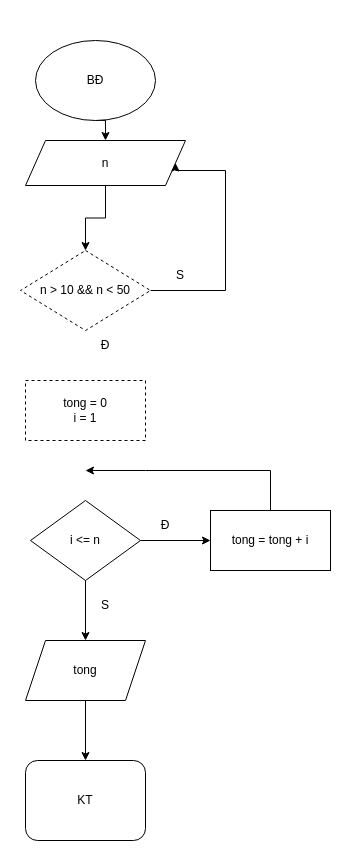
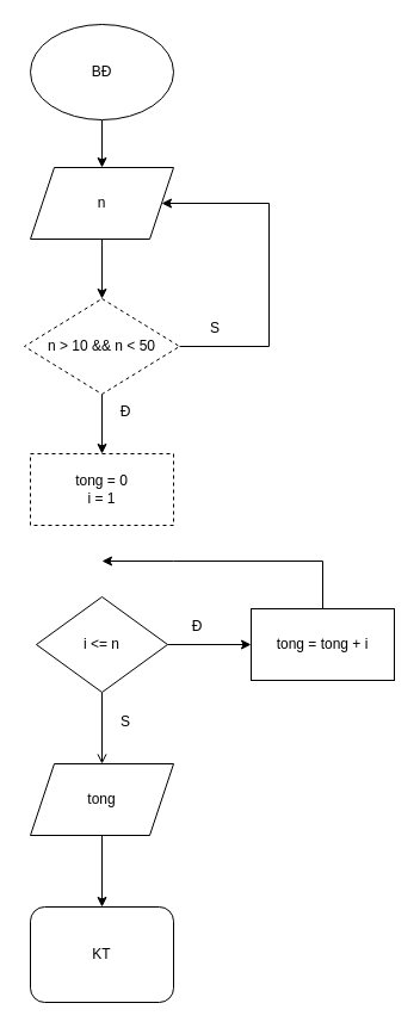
- <mxCell id="3" value="BĐ" style="ellipse;whiteSpace=wrap;html=1;" parent="1" vertex="1"><mxGeometry x="35" y="40" width="120" height="80" as="geometry" /></mxCell>
+ <mxCell id="3" value="BĐ" style="ellipse;whiteSpace=wrap;html=1;" parent="1" vertex="1"><mxGeometry x="25" width="120" height="80" as="geometry" y="20" /></mxCell>
- <mxCell id="5" value="n" style="shape=parallelogram;perimeter=parallelogramPerimeter;whiteSpace=wrap;html=1;fixedSize=1;" parent="1" vertex="1"><mxGeometry x="25" y="140" width="160" height="45" as="geometry" /></mxCell>
+ <mxCell id="5" value="n" style="shape=parallelogram;perimeter=parallelogramPerimeter;whiteSpace=wrap;html=1;fixedSize=1;" parent="1" vertex="1"><mxGeometry x="25" y="140" width="120" height="60" as="geometry" /></mxCell>
+ <mxCell id="6" style="edgeStyle=orthogonalEdgeStyle;rounded=0;orthogonalLoop=1;jettySize=auto;html=1;exitX=0.5;exitY=1;exitDx=0;exitDy=0;entryX=0.5;entryY=0;entryDx=0;entryDy=0;" parent="1" source="8" target="9" edge="1"><mxGeometry relative="1" as="geometry" /></mxCell>
- <mxCell id="10" style="edgeStyle=orthogonalEdgeStyle;rounded=0;orthogonalLoop=1;jettySize=auto;html=1;exitX=0.5;exitY=1;exitDx=0;exitDy=0;entryX=0.5;entryY=0;entryDx=0;entryDy=0;" edge="1" parent="1" source="12" target="16"><mxGeometry relative="1" as="geometry" /></mxCell>
+ <mxCell id="10" style="edgeStyle=orthogonalEdgeStyle;rounded=0;orthogonalLoop=1;jettySize=auto;html=1;exitX=0.5;exitY=1;exitDx=0;exitDy=0;entryX=0.5;entryY=0;entryDx=0;entryDy=0;endArrow=open;" edge="1" parent="1" source="12" target="16"><mxGeometry relative="1" as="geometry" /></mxCell>
